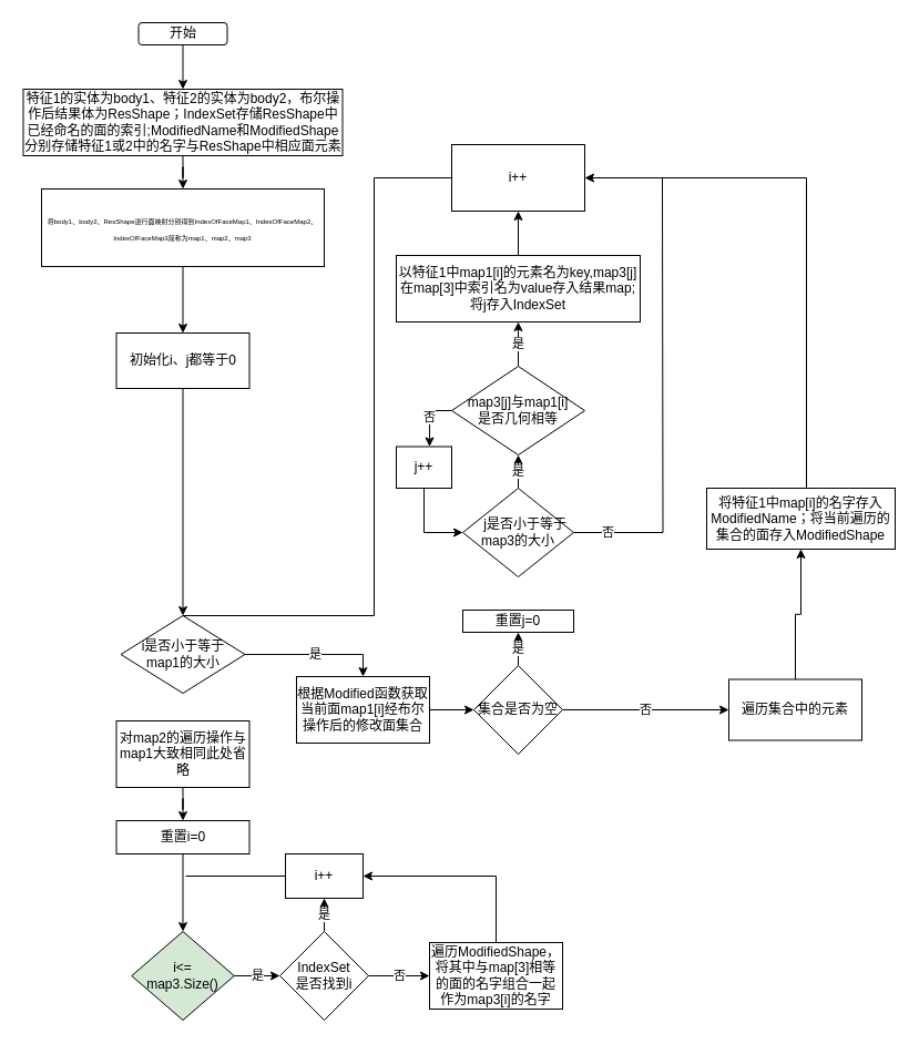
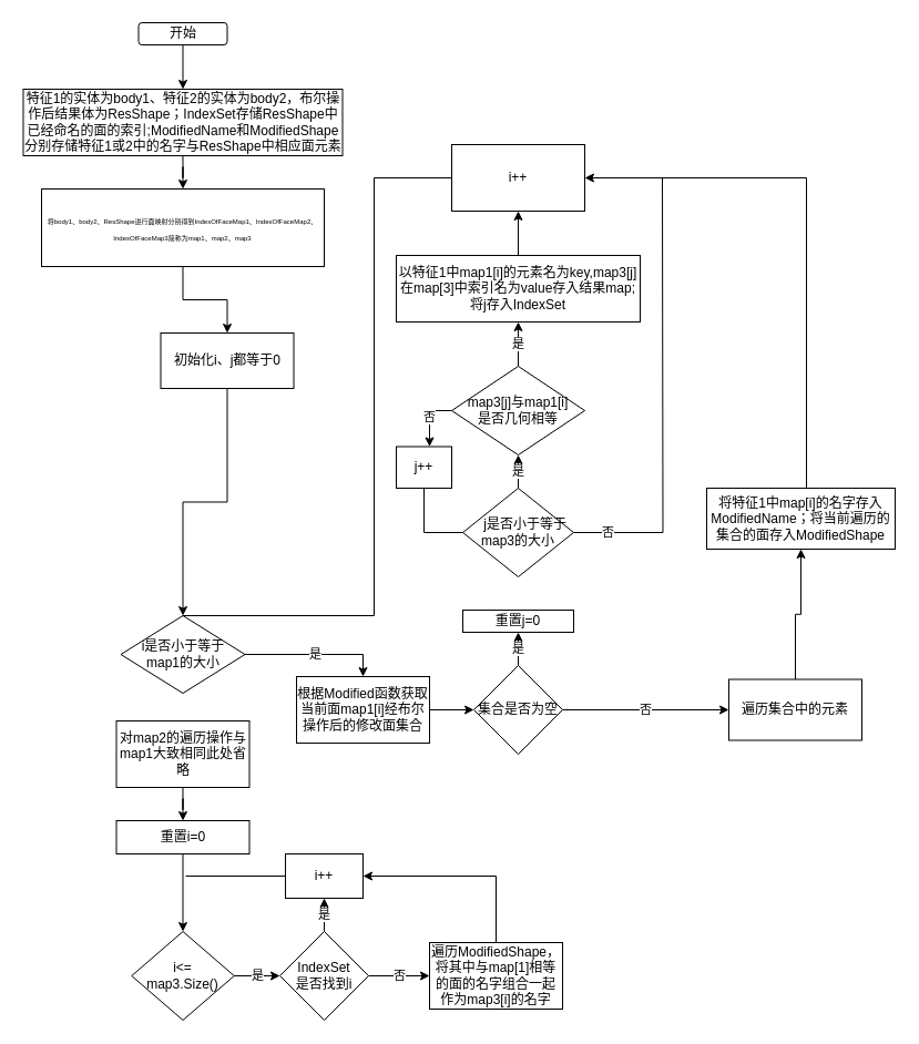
- <mxCell id="10" value="初始化i、j都等于0" style="rounded=0;whiteSpace=wrap;html=1;" parent="1" vertex="1"><mxGeometry x="104.5" y="300" width="120" height="50" as="geometry" /></mxCell>
+ <mxCell id="10" value="初始化i、j都等于0" style="rounded=0;whiteSpace=wrap;html=1;" parent="1" vertex="1"><mxGeometry x="144.5" y="300" width="120" height="50" as="geometry" /></mxCell>
- <mxCell id="44" style="edgeStyle=orthogonalEdgeStyle;rounded=0;orthogonalLoop=1;jettySize=auto;html=1;" parent="1" source="45" target="22" edge="1"><mxGeometry relative="1" as="geometry"><Array as="points"><mxPoint x="382" y="480" /></Array></mxGeometry></mxCell>
+ <mxCell id="44" style="edgeStyle=orthogonalEdgeStyle;rounded=0;orthogonalLoop=1;jettySize=auto;html=1;endArrow=none;" parent="1" source="45" target="22" edge="1"><mxGeometry relative="1" as="geometry"><Array as="points"><mxPoint x="382" y="480" /></Array></mxGeometry></mxCell>
- <mxCell id="36" value="i&amp;lt;=&lt;br&gt;map3.Size()" style="rhombus;whiteSpace=wrap;html=1;fillColor=#d5e8d4;" parent="1" vertex="1"><mxGeometry x="118.25" y="840" width="92.5" height="80" as="geometry" /></mxCell>
+ <mxCell id="36" value="i&amp;lt;=&lt;br&gt;map3.Size()" style="rhombus;whiteSpace=wrap;html=1;" parent="1" vertex="1"><mxGeometry x="118.25" y="840" width="92.5" height="80" as="geometry" /></mxCell>
- <mxCell id="41" value="遍历ModifiedShape，将其中与map[3]相等的面的名字组合一起作为map3[i]的名字" style="rounded=0;whiteSpace=wrap;html=1;" parent="1" vertex="1"><mxGeometry x="387" y="850" width="120" height="60" as="geometry" /></mxCell>
+ <mxCell id="41" value="遍历ModifiedShape，将其中与map[1]相等的面的名字组合一起作为map3[i]的名字" style="rounded=0;whiteSpace=wrap;html=1;" parent="1" vertex="1"><mxGeometry x="387" y="850" width="120" height="60" as="geometry" /></mxCell>
